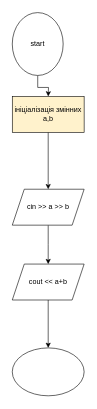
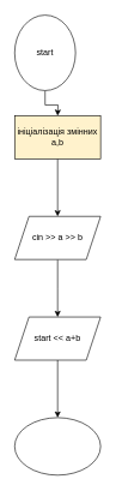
- <mxCell id="7" value="cin &amp;gt;&amp;gt; a &amp;gt;&amp;gt; b" style="shape=parallelogram;perimeter=parallelogramPerimeter;whiteSpace=wrap;html=1;fixedSize=1;rounded=0;" vertex="1" parent="1"><mxGeometry x="20" y="315" width="120" height="60" as="geometry" /></mxCell>
+ <mxCell id="7" value="cin &amp;gt;&amp;gt; a &amp;gt;&amp;gt; b" style="shape=parallelogram;perimeter=parallelogramPerimeter;whiteSpace=wrap;html=1;fixedSize=1;rounded=0;" vertex="1" parent="1"><mxGeometry x="20" y="300" width="120" height="60" as="geometry" /></mxCell>
- <mxCell id="9" value="cout &amp;lt;&amp;lt; a+b" style="shape=parallelogram;perimeter=parallelogramPerimeter;whiteSpace=wrap;html=1;fixedSize=1;" vertex="1" parent="1"><mxGeometry x="20" y="440" width="120" height="60" as="geometry" /></mxCell>
+ <mxCell id="9" value="start &amp;lt;&amp;lt; a+b" style="shape=parallelogram;perimeter=parallelogramPerimeter;whiteSpace=wrap;html=1;fixedSize=1;" vertex="1" parent="1"><mxGeometry x="20" y="440" width="120" height="60" as="geometry" /></mxCell>
